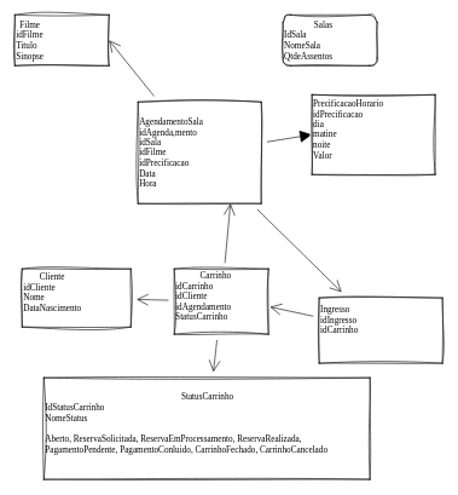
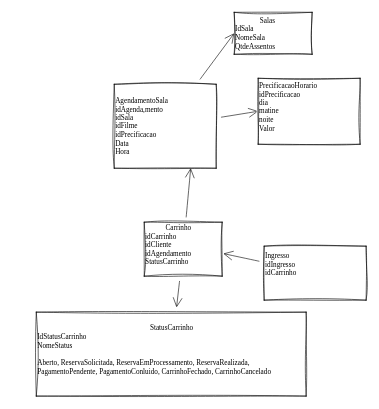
- <mxCell id="2" value="&lt;div style=&quot;text-align: center;&quot;&gt;&lt;span style=&quot;background-color: initial;&quot;&gt;Filme&lt;/span&gt;&lt;/div&gt;&lt;div style=&quot;&quot;&gt;&lt;span style=&quot;background-color: initial;&quot;&gt;idFilme&lt;/span&gt;&lt;/div&gt;&lt;div&gt;Titulo&lt;/div&gt;&lt;div&gt;Sinopse&lt;/div&gt;" style="rounded=0;whiteSpace=wrap;html=1;fontFamily=Architects Daughter;fontSource=https%3A%2F%2Ffonts.googleapis.com%2Fcss%3Ffamily%3DArchitects%2BDaughter;sketch=1;curveFitting=1;jiggle=2;fillStyle=auto;align=left;" vertex="1" parent="1"><mxGeometry x="20" y="20" width="130" height="70" as="geometry" /></mxCell>
- <mxCell id="3" value="&lt;div style=&quot;text-align: right;&quot;&gt;Salas&lt;/div&gt;&lt;div style=&quot;&quot;&gt;IdSala&lt;/div&gt;&lt;div style=&quot;&quot;&gt;&lt;span style=&quot;background-color: initial;&quot;&gt;NomeSala&lt;/span&gt;&lt;/div&gt;&lt;div style=&quot;text-align: center;&quot;&gt;QtdeAssentos&lt;/div&gt;" style="whiteSpace=wrap;html=1;fontFamily=Architects Daughter;fontSource=https%3A%2F%2Ffonts.googleapis.com%2Fcss%3Ffamily%3DArchitects%2BDaughter;sketch=1;curveFitting=1;jiggle=2;fillStyle=auto;align=left;rounded=1;" vertex="1" parent="1"><mxGeometry x="390" y="20" width="130" height="70" as="geometry" /></mxCell>
+ <mxCell id="3" value="&lt;div style=&quot;text-align: right;&quot;&gt;Salas&lt;/div&gt;&lt;div style=&quot;&quot;&gt;IdSala&lt;/div&gt;&lt;div style=&quot;&quot;&gt;&lt;span style=&quot;background-color: initial;&quot;&gt;NomeSala&lt;/span&gt;&lt;/div&gt;&lt;div style=&quot;text-align: center;&quot;&gt;QtdeAssentos&lt;/div&gt;" style="rounded=0;whiteSpace=wrap;html=1;fontFamily=Architects Daughter;fontSource=https%3A%2F%2Ffonts.googleapis.com%2Fcss%3Ffamily%3DArchitects%2BDaughter;sketch=1;curveFitting=1;jiggle=2;fillStyle=auto;align=left;" vertex="1" parent="1"><mxGeometry x="390" y="20" width="130" height="70" as="geometry" /></mxCell>
- <mxCell id="5" style="edgeStyle=none;curved=1;rounded=0;orthogonalLoop=1;jettySize=auto;html=1;entryX=1;entryY=0.5;entryDx=0;entryDy=0;fontFamily=Architects Daughter;fontSource=https%3A%2F%2Ffonts.googleapis.com%2Fcss%3Ffamily%3DArchitects%2BDaughter;fontSize=16;startSize=14;endArrow=open;endSize=14;sourcePerimeterSpacing=8;targetPerimeterSpacing=8;" edge="1" parent="1" source="7" target="2"><mxGeometry relative="1" as="geometry" /></mxCell>
- <mxCell id="6" style="edgeStyle=none;curved=1;rounded=0;orthogonalLoop=1;jettySize=auto;html=1;entryX=0;entryY=0.5;entryDx=0;entryDy=0;fontFamily=Architects Daughter;fontSource=https%3A%2F%2Ffonts.googleapis.com%2Fcss%3Ffamily%3DArchitects%2BDaughter;fontSize=16;startSize=14;endArrow=block;endSize=14;sourcePerimeterSpacing=8;targetPerimeterSpacing=8;" edge="1" parent="1" source="7" target="8"><mxGeometry relative="1" as="geometry" /></mxCell>
+ <mxCell id="6" style="edgeStyle=none;curved=1;rounded=0;orthogonalLoop=1;jettySize=auto;html=1;entryX=0;entryY=0.5;entryDx=0;entryDy=0;fontFamily=Architects Daughter;fontSource=https%3A%2F%2Ffonts.googleapis.com%2Fcss%3Ffamily%3DArchitects%2BDaughter;fontSize=16;startSize=14;endArrow=open;endSize=14;sourcePerimeterSpacing=8;targetPerimeterSpacing=8;" edge="1" parent="1" source="7" target="8"><mxGeometry relative="1" as="geometry" /></mxCell>
- <mxCell id="4" style="edgeStyle=none;curved=1;rounded=0;orthogonalLoop=1;jettySize=auto;html=1;fontFamily=Architects Daughter;fontSource=https%3A%2F%2Ffonts.googleapis.com%2Fcss%3Ffamily%3DArchitects%2BDaughter;fontSize=16;startSize=14;endArrow=open;endSize=14;sourcePerimeterSpacing=8;targetPerimeterSpacing=8;" edge="1" parent="1" source="7" target="14"><mxGeometry relative="1" as="geometry" /></mxCell>
+ <mxCell id="4" style="edgeStyle=none;curved=1;rounded=0;orthogonalLoop=1;jettySize=auto;html=1;entryX=0;entryY=0.5;entryDx=0;entryDy=0;fontFamily=Architects Daughter;fontSource=https%3A%2F%2Ffonts.googleapis.com%2Fcss%3Ffamily%3DArchitects%2BDaughter;fontSize=16;startSize=14;endArrow=open;endSize=14;sourcePerimeterSpacing=8;targetPerimeterSpacing=8;" edge="1" parent="1" source="7" target="3"><mxGeometry relative="1" as="geometry" /></mxCell>
- <mxCell id="9" value="&lt;div style=&quot;text-align: center;&quot;&gt;&lt;span style=&quot;background-color: initial;&quot;&gt;Cliente&lt;/span&gt;&lt;/div&gt;&lt;div style=&quot;&quot;&gt;&lt;span style=&quot;background-color: initial;&quot;&gt;idCliente&lt;/span&gt;&lt;/div&gt;&lt;div&gt;Nome&lt;/div&gt;&lt;div&gt;DataNascimento&lt;/div&gt;&lt;div&gt;&lt;br&gt;&lt;/div&gt;" style="rounded=0;whiteSpace=wrap;html=1;fontFamily=Architects Daughter;fontSource=https%3A%2F%2Ffonts.googleapis.com%2Fcss%3Ffamily%3DArchitects%2BDaughter;sketch=1;curveFitting=1;jiggle=2;fillStyle=auto;align=left;gradientColor=none;" vertex="1" parent="1"><mxGeometry x="30" y="370" width="150" height="80" as="geometry" /></mxCell>
- <mxCell id="10" style="edgeStyle=none;curved=1;rounded=0;orthogonalLoop=1;jettySize=auto;html=1;fontFamily=Architects Daughter;fontSource=https%3A%2F%2Ffonts.googleapis.com%2Fcss%3Ffamily%3DArchitects%2BDaughter;fontSize=16;startSize=14;endArrow=open;endSize=14;sourcePerimeterSpacing=8;targetPerimeterSpacing=8;" edge="1" parent="1" source="13" target="9"><mxGeometry relative="1" as="geometry" /></mxCell>
